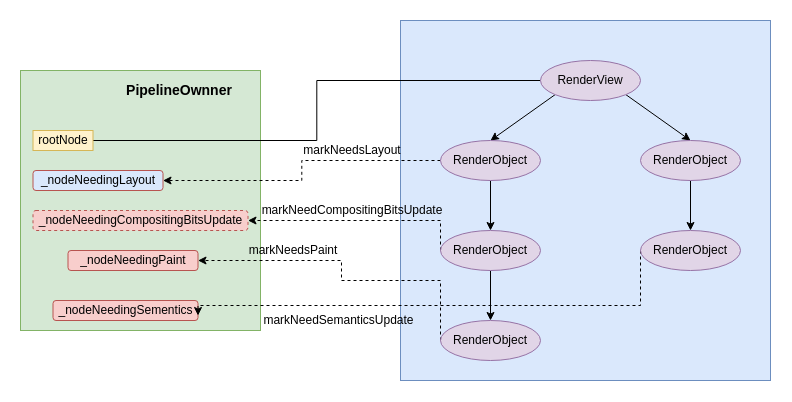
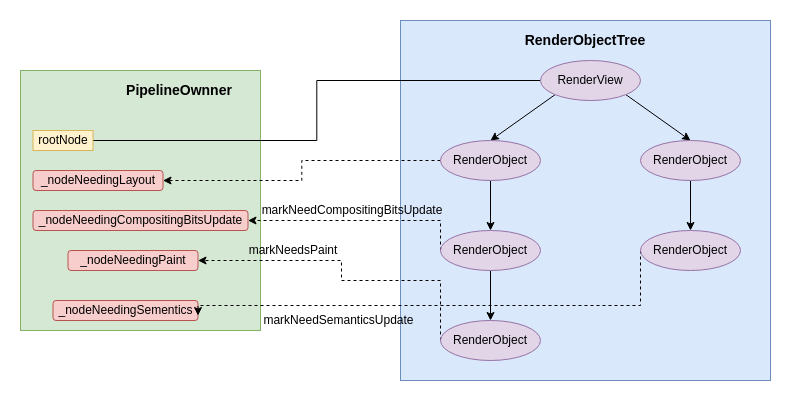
+ <mxCell id="26" value="RenderObjectTree" style="text;html=1;strokeColor=none;fillColor=none;align=center;verticalAlign=middle;whiteSpace=wrap;rounded=0;fontSize=14;fontStyle=1" parent="1" vertex="1"><mxGeometry x="520" y="30" width="130" height="20" as="geometry" /></mxCell>
- <mxCell id="27" value="markNeedsLayout" style="text;html=1;strokeColor=none;fillColor=none;align=center;verticalAlign=middle;whiteSpace=wrap;rounded=0;fontSize=12;" parent="1" vertex="1"><mxGeometry x="304" y="140" width="96" height="20" as="geometry" /></mxCell>
- <mxCell id="6" value="_nodeNeedingLayout" style="rounded=1;whiteSpace=wrap;html=1;fillColor=#dae8fc;strokeColor=#b85450;" parent="1" vertex="1"><mxGeometry x="32.5" y="170" width="130" height="20" as="geometry" /></mxCell>
+ <mxCell id="6" value="_nodeNeedingLayout" style="rounded=1;whiteSpace=wrap;html=1;fillColor=#f8cecc;strokeColor=#b85450;" parent="1" vertex="1"><mxGeometry x="32.5" y="170" width="130" height="20" as="geometry" /></mxCell>
- <mxCell id="7" value="_nodeNeedingCompositingBitsUpdate" style="rounded=1;whiteSpace=wrap;html=1;fillColor=#f8cecc;strokeColor=#b85450;dashed=1;" parent="1" vertex="1"><mxGeometry x="32.5" y="210" width="215" height="20" as="geometry" /></mxCell>
+ <mxCell id="7" value="_nodeNeedingCompositingBitsUpdate" style="rounded=1;whiteSpace=wrap;html=1;fillColor=#f8cecc;strokeColor=#b85450;" parent="1" vertex="1"><mxGeometry x="32.5" y="210" width="215" height="20" as="geometry" /></mxCell>
